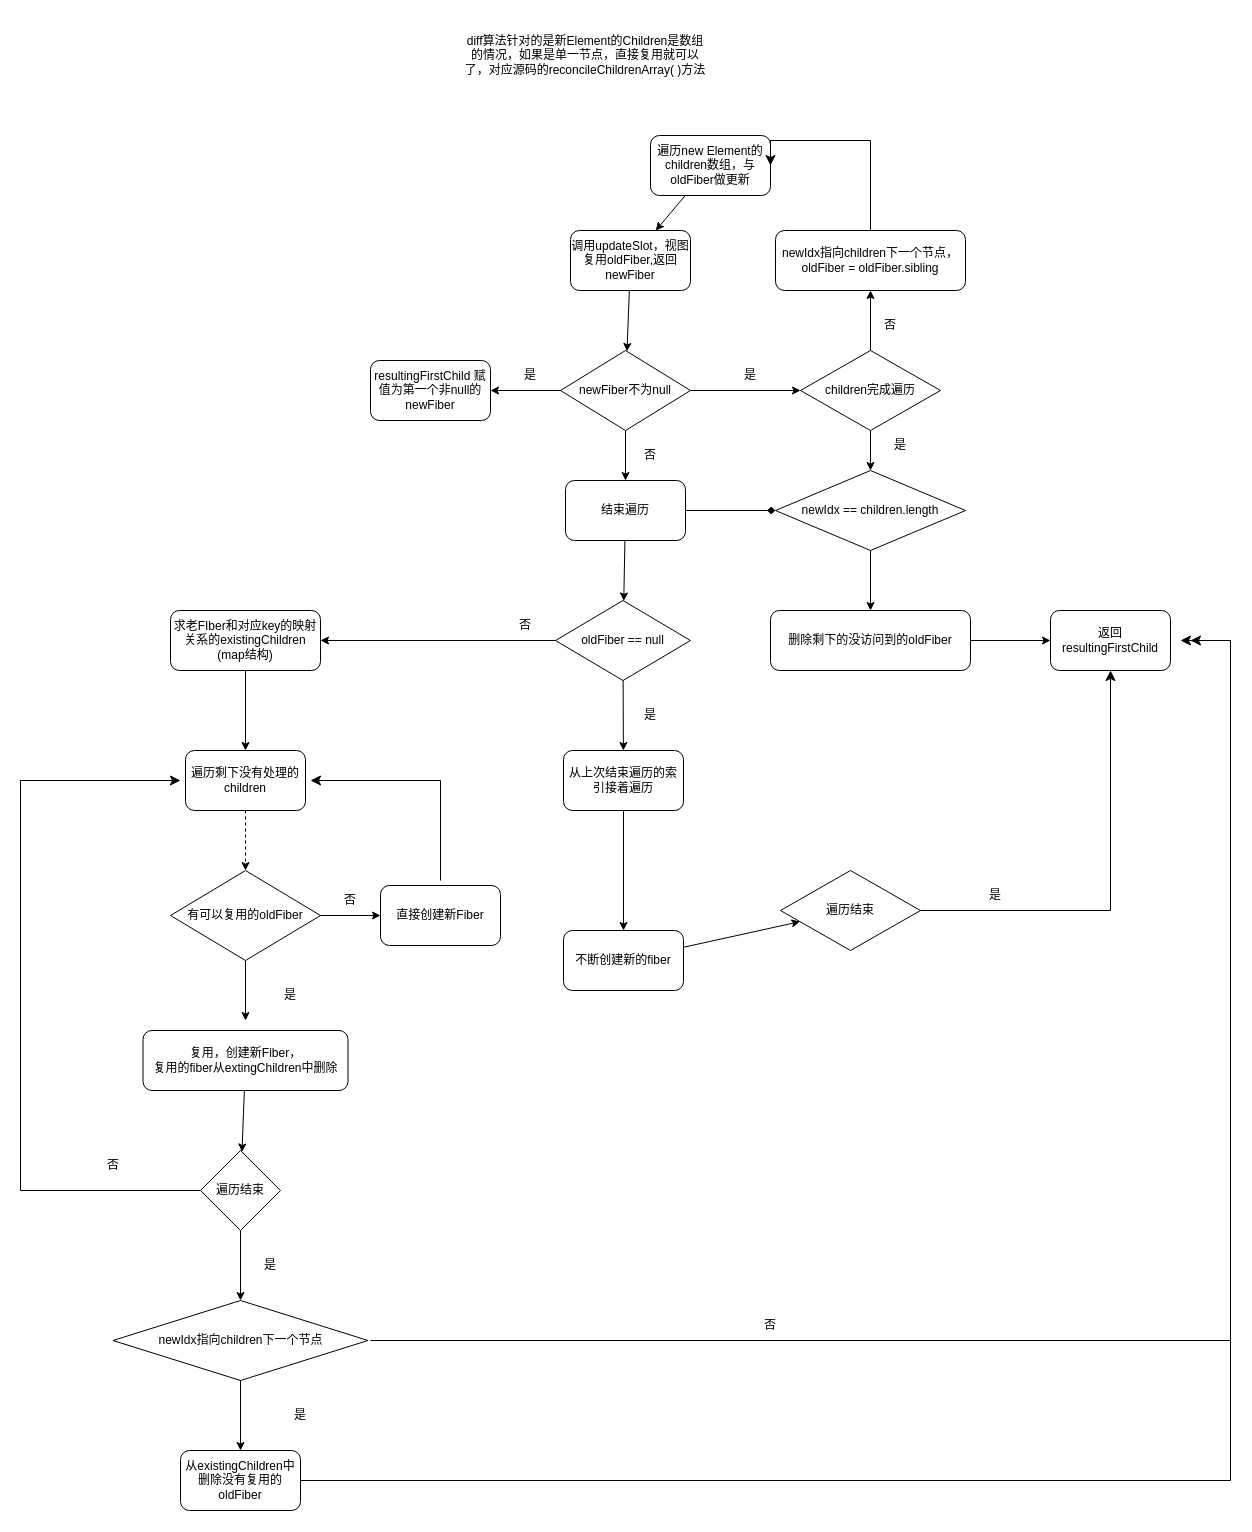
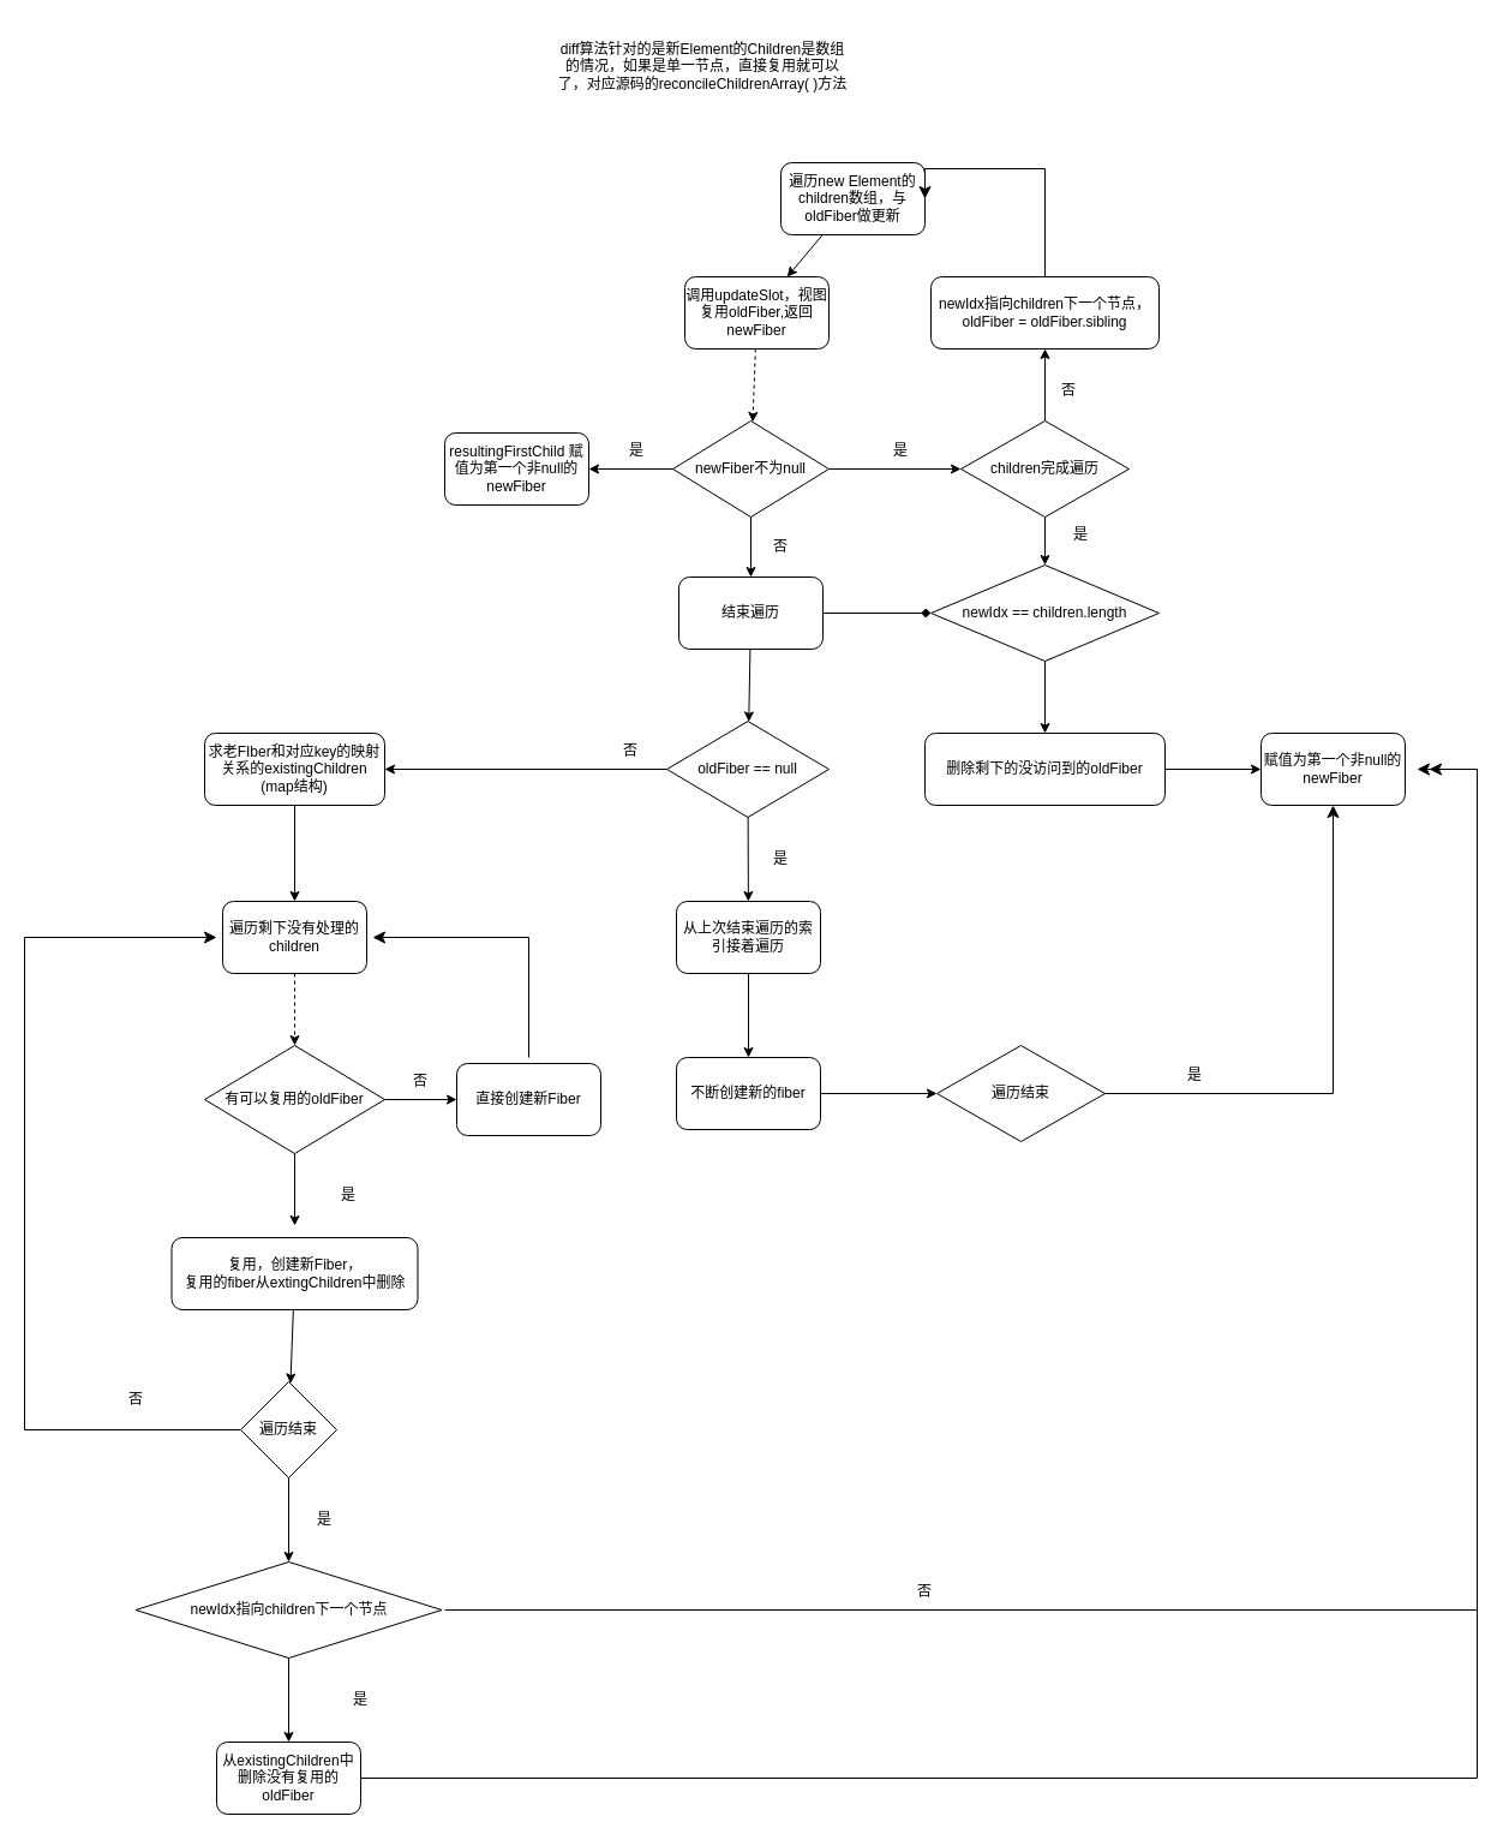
- <mxCell id="5" value="" style="edgeStyle=none;html=1;" edge="1" parent="1" source="6" target="10"><mxGeometry relative="1" as="geometry" /></mxCell>
+ <mxCell id="5" value="" style="edgeStyle=none;html=1;dashed=1;" edge="1" parent="1" source="6" target="10"><mxGeometry relative="1" as="geometry" /></mxCell>
- <mxCell id="29" value="返回resultingFirstChild" style="rounded=1;whiteSpace=wrap;html=1;" vertex="1" parent="1"><mxGeometry x="1050" y="610" width="120" height="60" as="geometry" /></mxCell>
+ <mxCell id="29" value="赋值为第一个非null的newFiber" style="rounded=1;whiteSpace=wrap;html=1;" vertex="1" parent="1"><mxGeometry x="1050" y="610" width="120" height="60" as="geometry" /></mxCell>
- <mxCell id="36" value="不断创建新的fiber" style="rounded=1;whiteSpace=wrap;html=1;" vertex="1" parent="1"><mxGeometry x="563" y="930" width="120" height="60" as="geometry" /></mxCell>
+ <mxCell id="36" value="不断创建新的fiber" style="rounded=1;whiteSpace=wrap;html=1;" vertex="1" parent="1"><mxGeometry x="563" y="880" width="120" height="60" as="geometry" /></mxCell>
